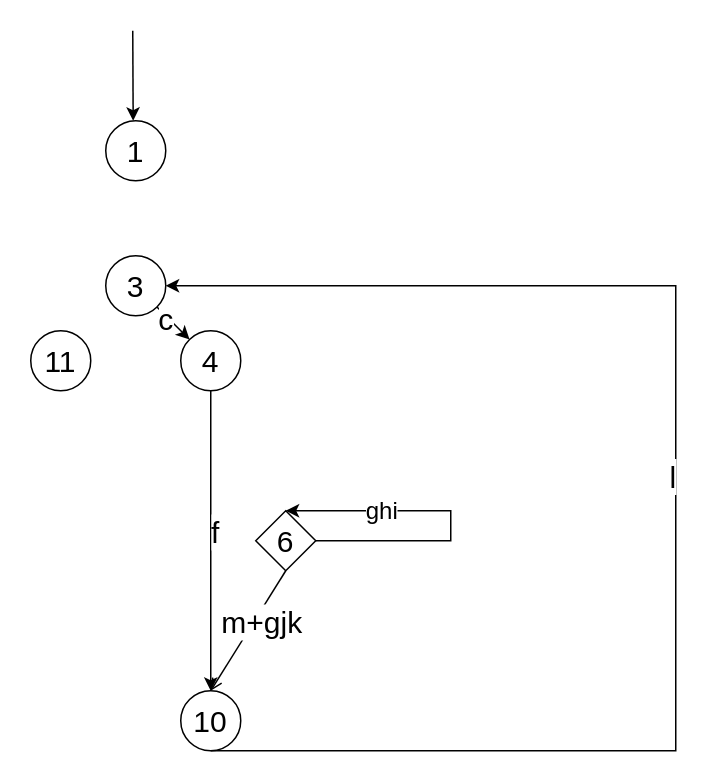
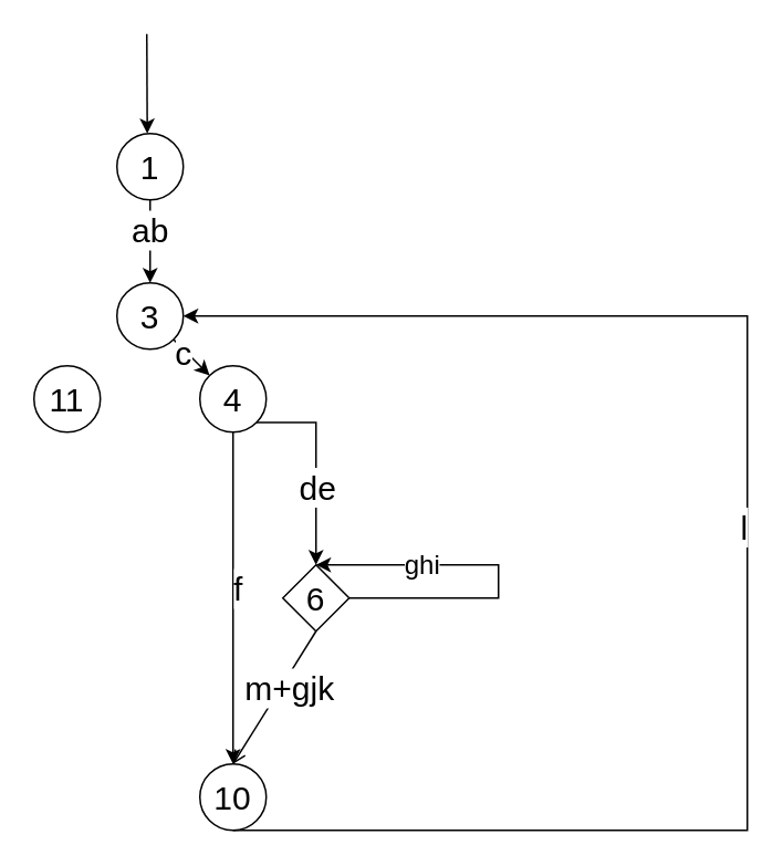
+ <mxCell id="2" style="edgeStyle=orthogonalEdgeStyle;rounded=0;orthogonalLoop=1;jettySize=auto;html=1;exitX=0.5;exitY=1;exitDx=0;exitDy=0;fontSize=20;" edge="1" parent="1" source="4" target="7"><mxGeometry relative="1" as="geometry" /></mxCell>
+ <mxCell id="3" value="ab" style="text;html=1;align=center;verticalAlign=middle;resizable=0;points=[];;labelBackgroundColor=#ffffff;fontSize=20;" vertex="1" connectable="0" parent="2"><mxGeometry x="-0.32" y="-1" relative="1" as="geometry"><mxPoint as="offset" /></mxGeometry></mxCell>
+ <mxCell id="10" style="edgeStyle=orthogonalEdgeStyle;rounded=0;orthogonalLoop=1;jettySize=auto;html=1;exitX=1;exitY=1;exitDx=0;exitDy=0;entryX=0.5;entryY=0;entryDx=0;entryDy=0;fontSize=20;" edge="1" parent="1" source="12" target="17"><mxGeometry relative="1" as="geometry" /></mxCell>
+ <mxCell id="11" value="de" style="text;html=1;align=center;verticalAlign=middle;resizable=0;points=[];;labelBackgroundColor=#ffffff;fontSize=20;" vertex="1" connectable="0" parent="10"><mxGeometry x="0.213" relative="1" as="geometry"><mxPoint as="offset" /></mxGeometry></mxCell>
